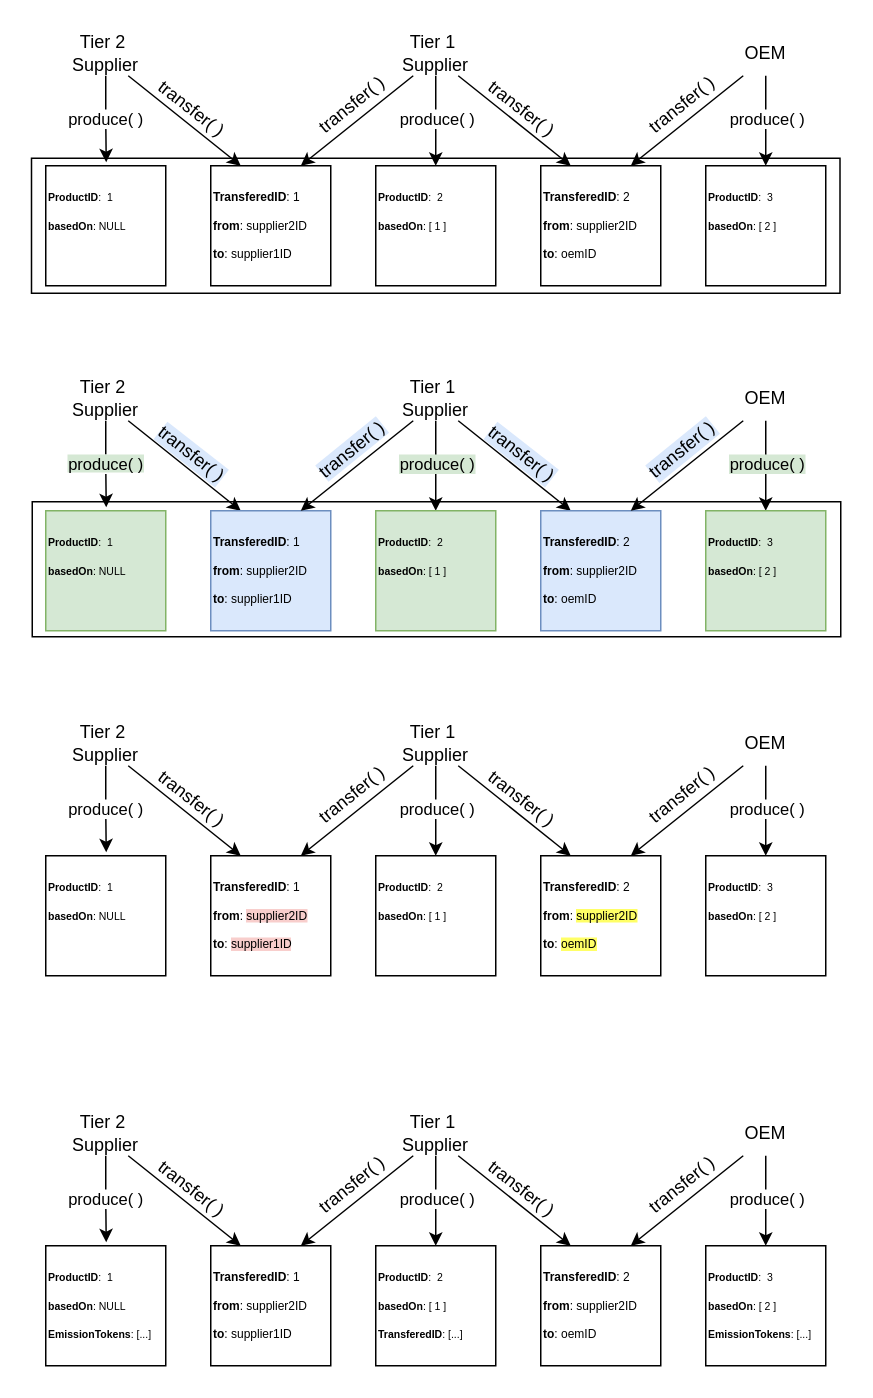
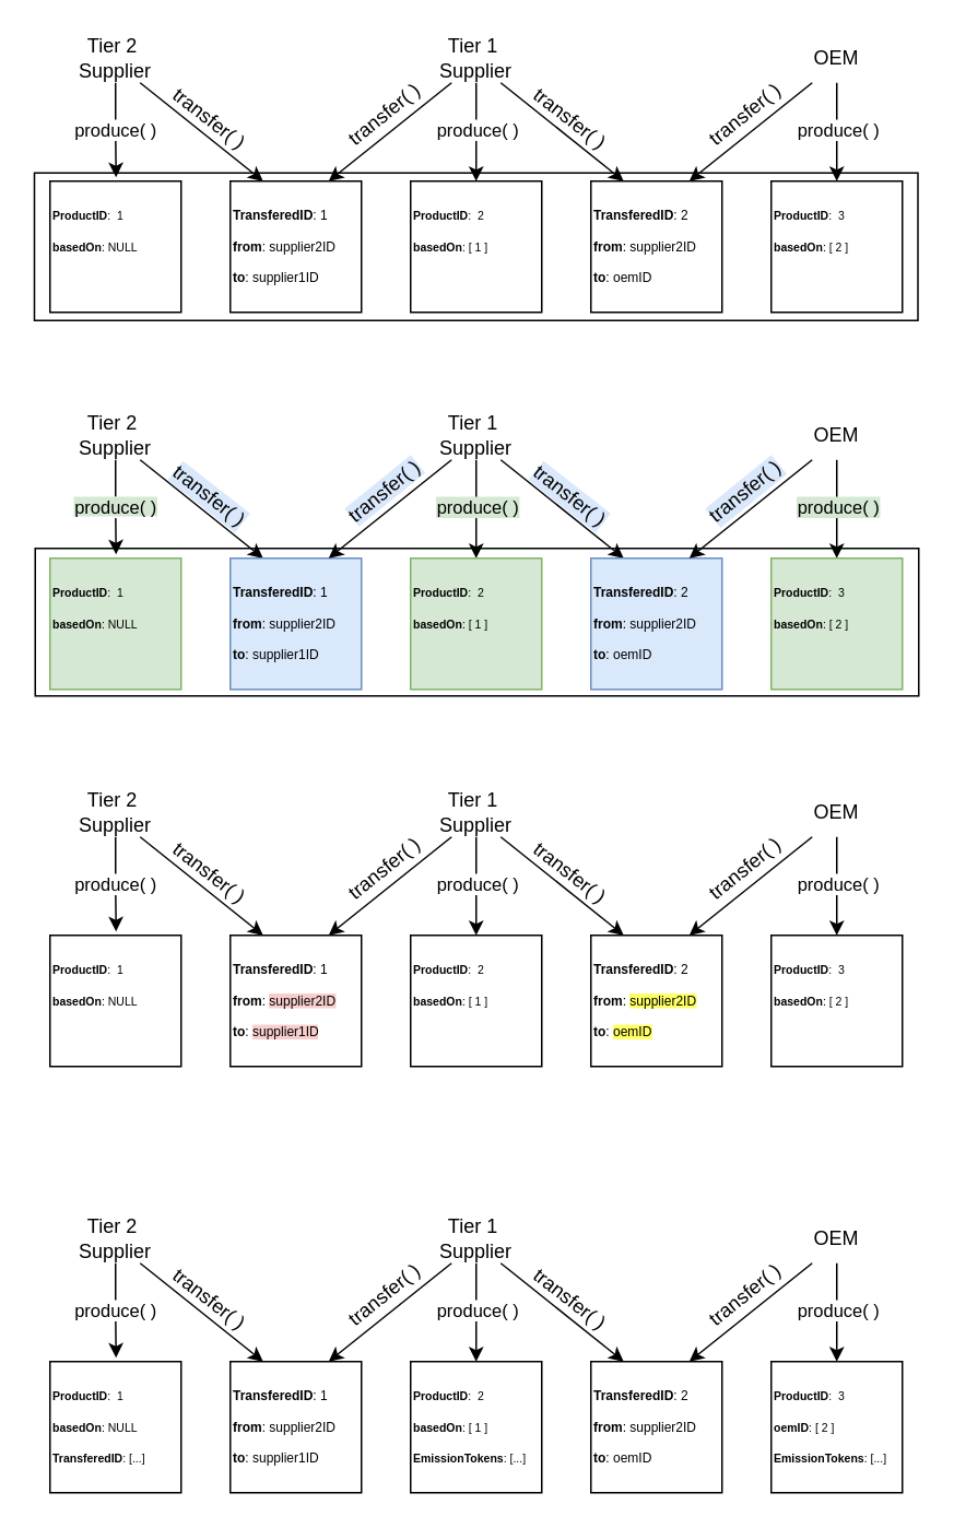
- <mxCell id="28" value="&lt;font style=&quot;font-size: 7px;&quot;&gt;&lt;b&gt;ProductID&lt;/b&gt;: &amp;nbsp;1&lt;br&gt;&lt;br&gt;&lt;b&gt;basedOn&lt;/b&gt;: NULL&lt;br&gt;&lt;br&gt;&lt;b&gt;EmissionTokens&lt;/b&gt;: [...]&lt;/font&gt;" style="aspect=fixed;align=left;verticalAlign=middle;html=1;fontSize=8;horizontal=1;" parent="1" vertex="1"><mxGeometry x="30" y="830" width="80" height="80" as="geometry" /></mxCell>
+ <mxCell id="28" value="&lt;font style=&quot;font-size: 7px;&quot;&gt;&lt;b&gt;ProductID&lt;/b&gt;: &amp;nbsp;1&lt;br&gt;&lt;br&gt;&lt;b&gt;basedOn&lt;/b&gt;: NULL&lt;br&gt;&lt;br&gt;&lt;b&gt;TransferedID&lt;/b&gt;: [...]&lt;/font&gt;" style="aspect=fixed;align=left;verticalAlign=middle;html=1;fontSize=8;horizontal=1;" parent="1" vertex="1"><mxGeometry x="30" y="830" width="80" height="80" as="geometry" /></mxCell>
- <mxCell id="33" value="&lt;font style=&quot;font-size: 7px;&quot;&gt;&lt;b&gt;ProductID&lt;/b&gt;: &amp;nbsp;2&lt;br&gt;&lt;br&gt;&lt;b&gt;basedOn&lt;/b&gt;: [ 1 ]&lt;br&gt;&lt;br&gt;&lt;b&gt;TransferedID&lt;/b&gt;: [...]&lt;/font&gt;" style="aspect=fixed;align=left;verticalAlign=middle;html=1;fontSize=8;horizontal=1;" parent="1" vertex="1"><mxGeometry x="250" y="830" width="80" height="80" as="geometry" /></mxCell>
+ <mxCell id="33" value="&lt;font style=&quot;font-size: 7px;&quot;&gt;&lt;b&gt;ProductID&lt;/b&gt;: &amp;nbsp;2&lt;br&gt;&lt;br&gt;&lt;b&gt;basedOn&lt;/b&gt;: [ 1 ]&lt;br&gt;&lt;br&gt;&lt;b&gt;EmissionTokens&lt;/b&gt;: [...]&lt;/font&gt;" style="aspect=fixed;align=left;verticalAlign=middle;html=1;fontSize=8;horizontal=1;" parent="1" vertex="1"><mxGeometry x="250" y="830" width="80" height="80" as="geometry" /></mxCell>
- <mxCell id="42" value="&lt;font style=&quot;font-size: 7px;&quot;&gt;&lt;b&gt;ProductID&lt;/b&gt;: &amp;nbsp;3&lt;br&gt;&lt;br&gt;&lt;b&gt;basedOn&lt;/b&gt;: [ 2 ]&lt;br&gt;&lt;br&gt;&lt;b&gt;EmissionTokens&lt;/b&gt;: [...]&lt;/font&gt;" style="aspect=fixed;align=left;verticalAlign=middle;html=1;fontSize=8;horizontal=1;" parent="1" vertex="1"><mxGeometry x="470" y="830" width="80" height="80" as="geometry" /></mxCell>
+ <mxCell id="42" value="&lt;font style=&quot;font-size: 7px;&quot;&gt;&lt;b&gt;ProductID&lt;/b&gt;: &amp;nbsp;3&lt;br&gt;&lt;br&gt;&lt;b&gt;oemID&lt;/b&gt;: [ 2 ]&lt;br&gt;&lt;br&gt;&lt;b&gt;EmissionTokens&lt;/b&gt;: [...]&lt;/font&gt;" style="aspect=fixed;align=left;verticalAlign=middle;html=1;fontSize=8;horizontal=1;" parent="1" vertex="1"><mxGeometry x="470" y="830" width="80" height="80" as="geometry" /></mxCell>
